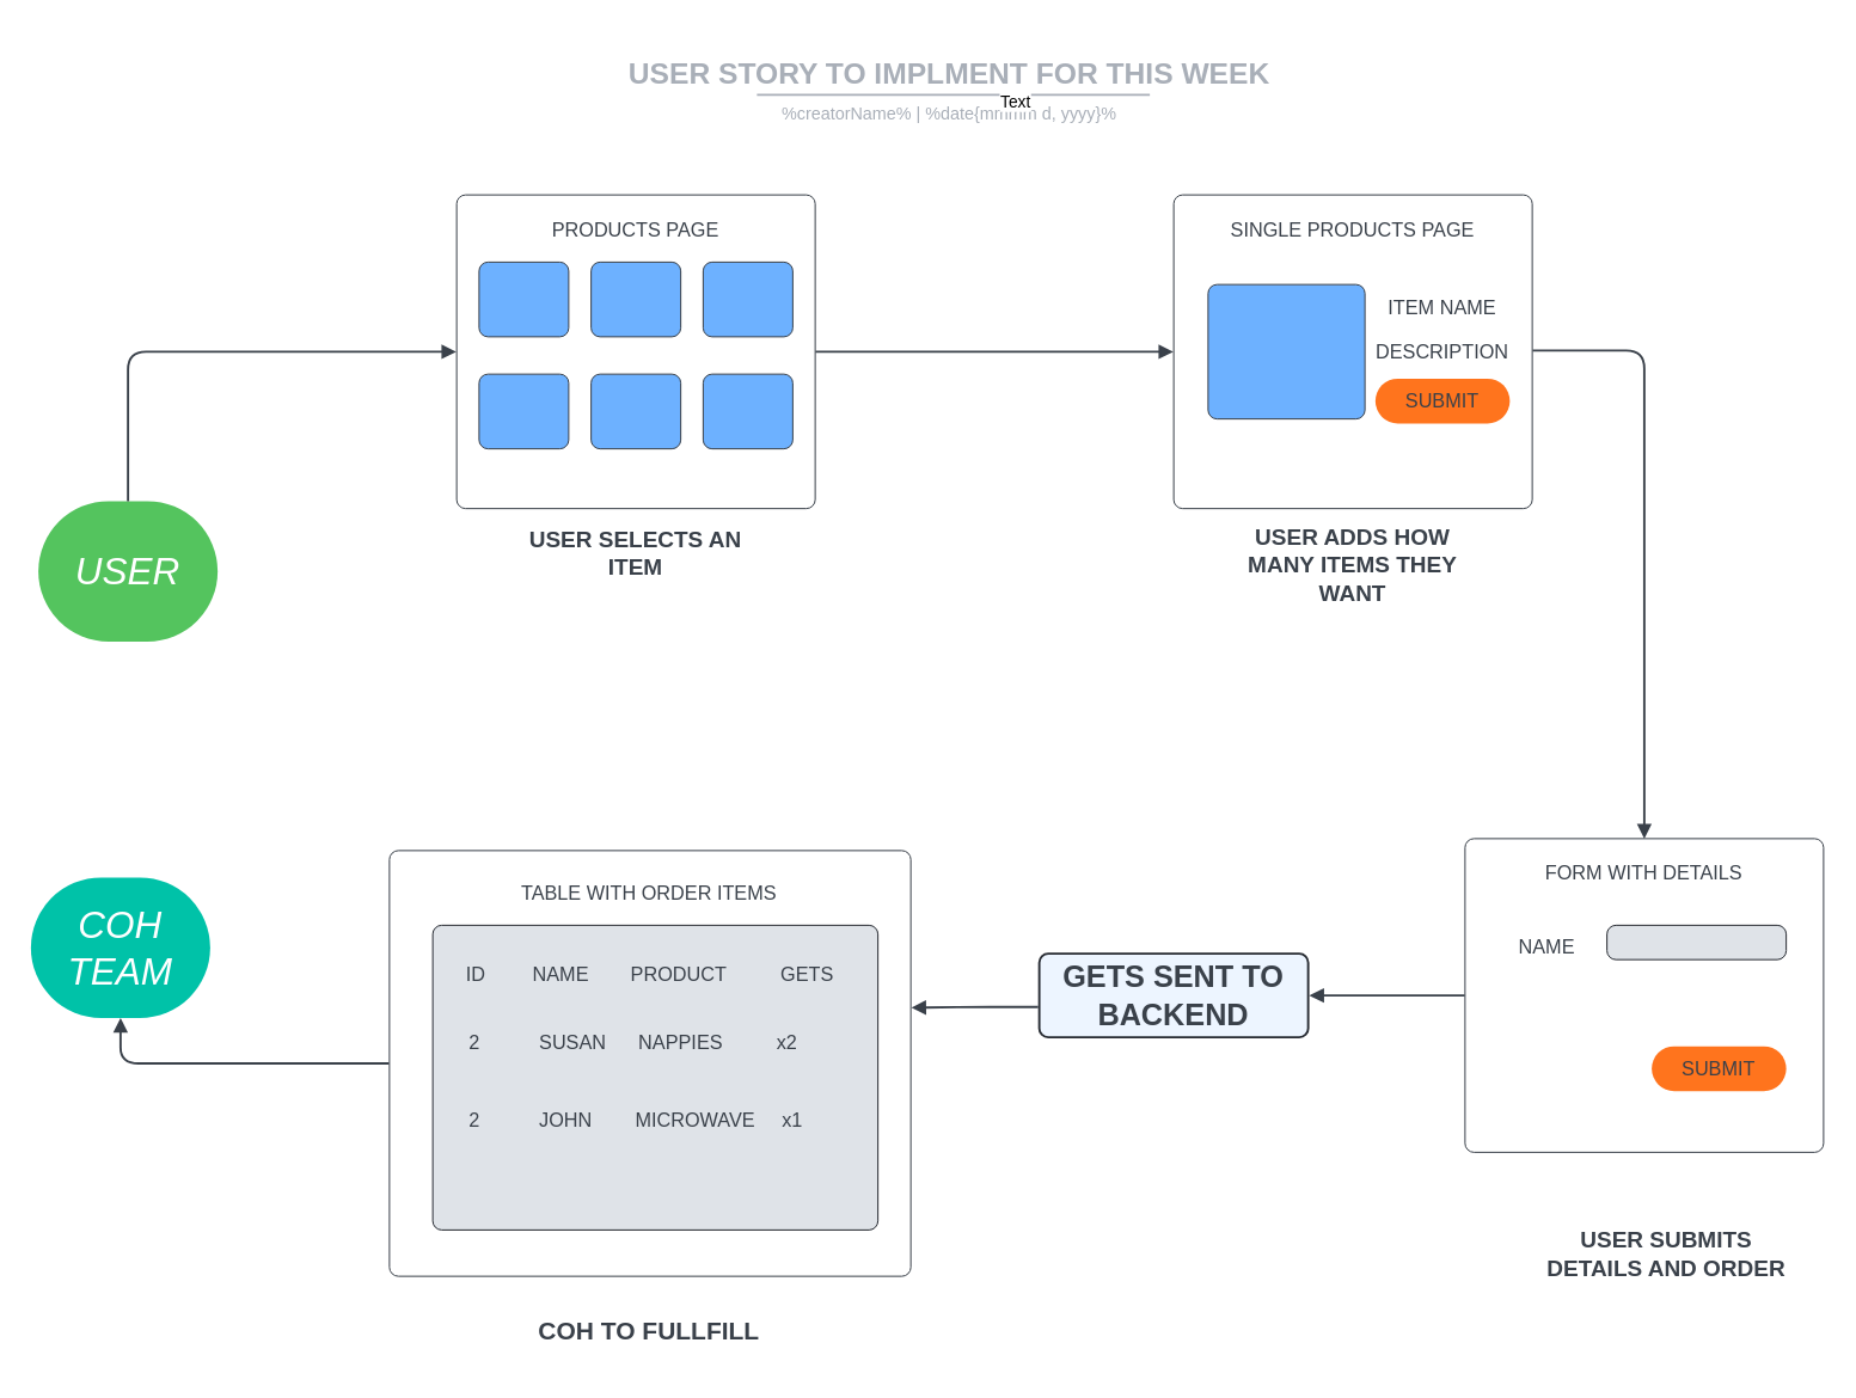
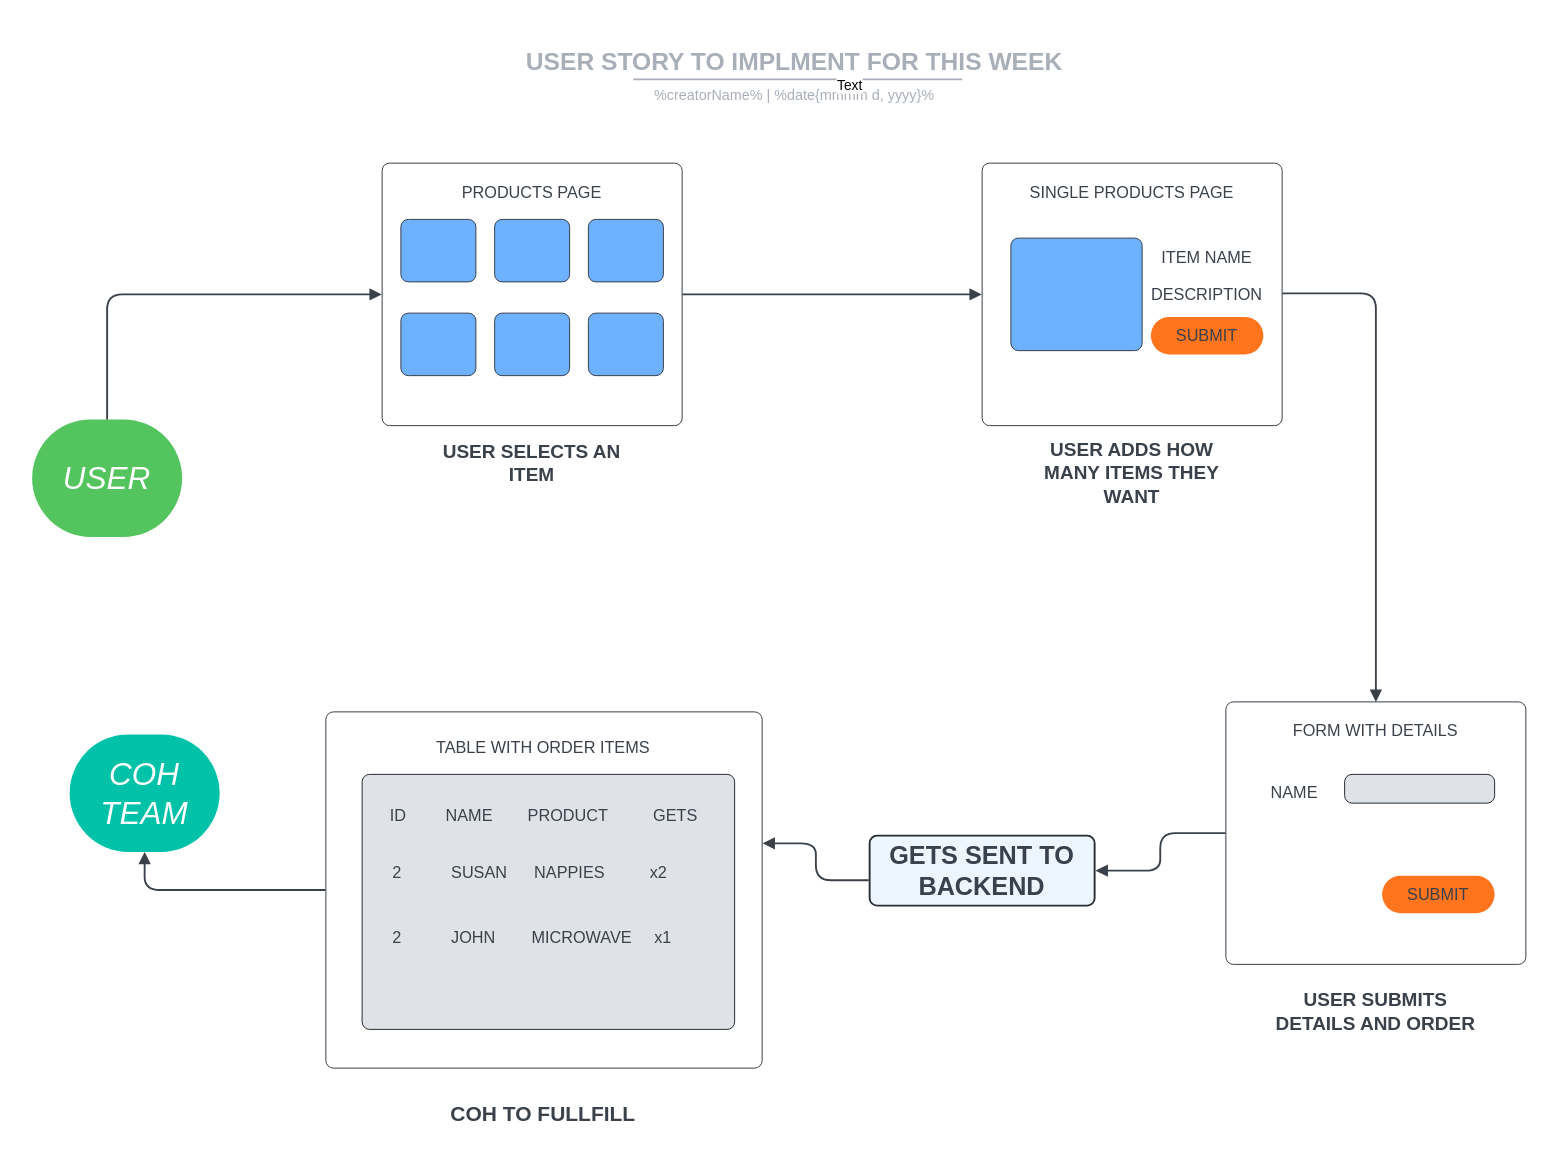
- <mxCell id="17" value="COH TEAM" style="html=1;overflow=block;blockSpacing=1;whiteSpace=wrap;rounded=1;arcSize=50;fontSize=25.2;fontColor=#ffffff;fontStyle=2;spacing=3.8;strokeOpacity=0;fillOpacity=100;fillColor=#00c2a8;strokeWidth=3;" vertex="1" parent="1"><mxGeometry x="20" y="587" width="120" height="94" as="geometry" /></mxCell>
+ <mxCell id="17" value="COH TEAM" style="html=1;overflow=block;blockSpacing=1;whiteSpace=wrap;rounded=1;arcSize=50;fontSize=25.2;fontColor=#ffffff;fontStyle=2;spacing=3.8;strokeOpacity=0;fillOpacity=100;fillColor=#00c2a8;strokeWidth=3;" vertex="1" parent="1"><mxGeometry x="55" y="587" width="120" height="94" as="geometry" /></mxCell>
- <mxCell id="31" value="GETS SENT TO BACKEND" style="html=1;overflow=block;blockSpacing=1;whiteSpace=wrap;fontSize=20.2;fontColor=#3a414a;fontStyle=1;align=center;spacing=3.8;strokeColor=#282c33;strokeOpacity=100;fillOpacity=100;rounded=1;absoluteArcSize=1;arcSize=12;fillColor=#edf5ff;strokeWidth=1.5;" vertex="1" parent="1"><mxGeometry x="695" y="638" width="180" height="56" as="geometry" /></mxCell>
+ <mxCell id="31" value="GETS SENT TO BACKEND" style="html=1;overflow=block;blockSpacing=1;whiteSpace=wrap;fontSize=20.2;fontColor=#3a414a;fontStyle=1;align=center;spacing=3.8;strokeColor=#282c33;strokeOpacity=100;fillOpacity=100;rounded=1;absoluteArcSize=1;arcSize=12;fillColor=#edf5ff;strokeWidth=1.5;" vertex="1" parent="1"><mxGeometry x="695" y="668" width="180" height="56" as="geometry" /></mxCell>
- <mxCell id="27" value="USER SUBMITS DETAILS AND ORDER" style="html=1;overflow=block;blockSpacing=1;whiteSpace=wrap;fontSize=15.2;fontColor=#3a414a;fontStyle=1;align=center;spacing=3.8;strokeOpacity=0;fillOpacity=0;rounded=1;absoluteArcSize=1;arcSize=12;fillColor=#ffffff;strokeWidth=0.8;" vertex="1" parent="1"><mxGeometry x="1025" y="808" width="180" height="62" as="geometry" /></mxCell>
+ <mxCell id="27" value="USER SUBMITS DETAILS AND ORDER" style="html=1;overflow=block;blockSpacing=1;whiteSpace=wrap;fontSize=15.2;fontColor=#3a414a;fontStyle=1;align=center;spacing=3.8;strokeOpacity=0;fillOpacity=0;rounded=1;absoluteArcSize=1;arcSize=12;fillColor=#ffffff;strokeWidth=0.8;" vertex="1" parent="1"><mxGeometry x="1010" y="778" width="180" height="62" as="geometry" /></mxCell>
